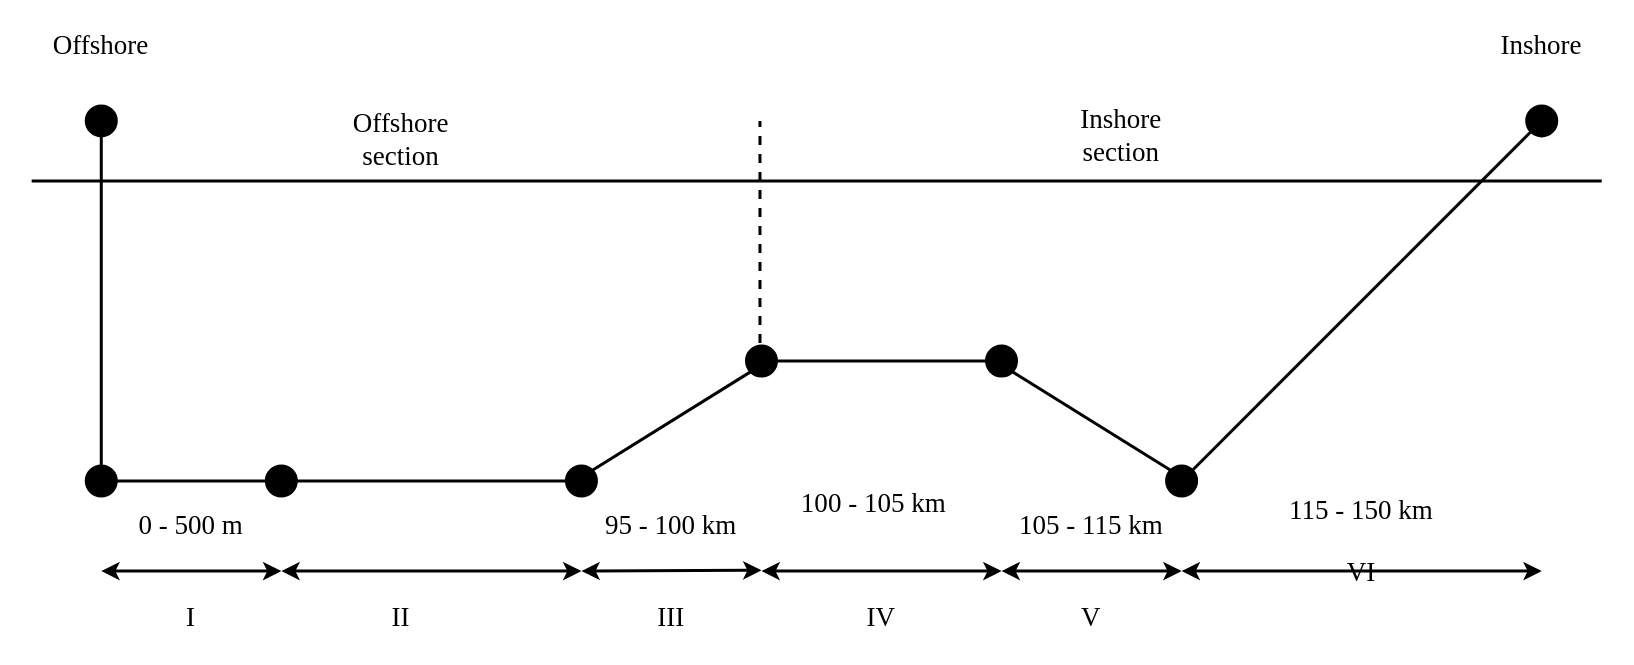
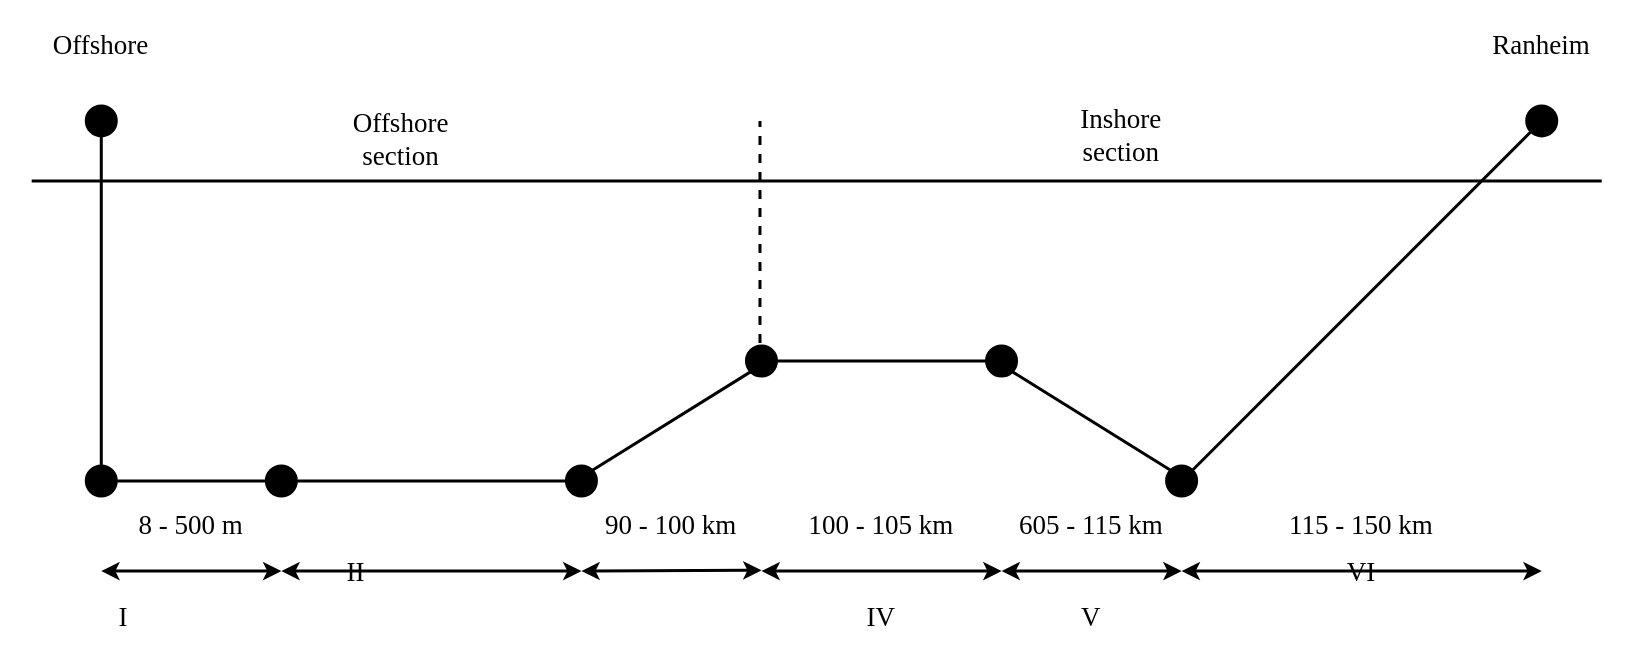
- <mxCell id="23" value="Inshore" style="text;html=1;strokeColor=none;fillColor=none;align=center;verticalAlign=middle;whiteSpace=wrap;rounded=0;fontFamily=Computer Modern;fontSize=18;" vertex="1" parent="1"><mxGeometry x="987" y="20" width="80" height="20" as="geometry" /></mxCell>
+ <mxCell id="23" value="Ranheim" style="text;html=1;strokeColor=none;fillColor=none;align=center;verticalAlign=middle;whiteSpace=wrap;rounded=0;fontFamily=Computer Modern;fontSize=18;" vertex="1" parent="1"><mxGeometry x="987" y="20" width="80" height="20" as="geometry" /></mxCell>
- <mxCell id="36" value="100 - 105 km" style="text;html=1;strokeColor=none;fillColor=none;align=center;verticalAlign=middle;whiteSpace=wrap;rounded=0;fontFamily=Computer Modern;fontSize=18;" vertex="1" parent="1"><mxGeometry x="522" y="325" width="120" height="20" as="geometry" /></mxCell>
+ <mxCell id="36" value="100 - 105 km" style="text;html=1;strokeColor=none;fillColor=none;align=center;verticalAlign=middle;whiteSpace=wrap;rounded=0;fontFamily=Computer Modern;fontSize=18;" vertex="1" parent="1"><mxGeometry x="527" y="340" width="120" height="20" as="geometry" /></mxCell>
- <mxCell id="39" value="115 - 150 km" style="text;html=1;strokeColor=none;fillColor=none;align=center;verticalAlign=middle;whiteSpace=wrap;rounded=0;fontFamily=Computer Modern;fontSize=18;" vertex="1" parent="1"><mxGeometry x="847" y="330" width="120" height="20" as="geometry" /></mxCell>
+ <mxCell id="39" value="115 - 150 km" style="text;html=1;strokeColor=none;fillColor=none;align=center;verticalAlign=middle;whiteSpace=wrap;rounded=0;fontFamily=Computer Modern;fontSize=18;" vertex="1" parent="1"><mxGeometry x="847" y="340" width="120" height="20" as="geometry" /></mxCell>
- <mxCell id="33" value="0 - 500 m" style="text;html=1;strokeColor=none;fillColor=none;align=center;verticalAlign=middle;whiteSpace=wrap;rounded=0;fontFamily=Computer Modern;fontSize=18;" vertex="1" parent="1"><mxGeometry x="87" y="340" width="80" height="20" as="geometry" /></mxCell>
+ <mxCell id="33" value="8 - 500 m" style="text;html=1;strokeColor=none;fillColor=none;align=center;verticalAlign=middle;whiteSpace=wrap;rounded=0;fontFamily=Computer Modern;fontSize=18;" vertex="1" parent="1"><mxGeometry x="87" y="340" width="80" height="20" as="geometry" /></mxCell>
- <mxCell id="34" value="95 - 100 km" style="text;html=1;strokeColor=none;fillColor=none;align=center;verticalAlign=middle;whiteSpace=wrap;rounded=0;fontFamily=Computer Modern;fontSize=18;" vertex="1" parent="1"><mxGeometry x="387" y="340" width="120" height="20" as="geometry" /></mxCell>
+ <mxCell id="34" value="90 - 100 km" style="text;html=1;strokeColor=none;fillColor=none;align=center;verticalAlign=middle;whiteSpace=wrap;rounded=0;fontFamily=Computer Modern;fontSize=18;" vertex="1" parent="1"><mxGeometry x="387" y="340" width="120" height="20" as="geometry" /></mxCell>
- <mxCell id="38" value="105 - 115 km" style="text;html=1;strokeColor=none;fillColor=none;align=center;verticalAlign=middle;whiteSpace=wrap;rounded=0;fontFamily=Computer Modern;fontSize=18;" vertex="1" parent="1"><mxGeometry x="667" y="340" width="120" height="20" as="geometry" /></mxCell>
+ <mxCell id="38" value="605 - 115 km" style="text;html=1;strokeColor=none;fillColor=none;align=center;verticalAlign=middle;whiteSpace=wrap;rounded=0;fontFamily=Computer Modern;fontSize=18;" vertex="1" parent="1"><mxGeometry x="667" y="340" width="120" height="20" as="geometry" /></mxCell>
- <mxCell id="16" value="I" style="text;html=1;strokeColor=none;fillColor=none;align=center;verticalAlign=middle;whiteSpace=wrap;rounded=0;fontFamily=Computer Modern;fontSize=18;" vertex="1" parent="1"><mxGeometry x="87" y="401" width="80" height="20" as="geometry" /></mxCell>
+ <mxCell id="16" value="I" style="text;html=1;strokeColor=none;fillColor=none;align=center;verticalAlign=middle;whiteSpace=wrap;rounded=0;fontFamily=Computer Modern;fontSize=18;" vertex="1" parent="1"><mxGeometry x="42" y="401" width="80" height="20" as="geometry" /></mxCell>
- <mxCell id="17" value="II" style="text;html=1;strokeColor=none;fillColor=none;align=center;verticalAlign=middle;whiteSpace=wrap;rounded=0;fontFamily=Computer Modern;fontSize=18;" vertex="1" parent="1"><mxGeometry x="227" y="401" width="80" height="20" as="geometry" /></mxCell>
+ <mxCell id="17" value="II" style="text;html=1;strokeColor=none;fillColor=none;align=center;verticalAlign=middle;whiteSpace=wrap;rounded=0;fontFamily=Computer Modern;fontSize=18;" vertex="1" parent="1"><mxGeometry x="197" y="371" width="80" height="20" as="geometry" /></mxCell>
- <mxCell id="18" value="III" style="text;html=1;strokeColor=none;fillColor=none;align=center;verticalAlign=middle;whiteSpace=wrap;rounded=0;fontFamily=Computer Modern;fontSize=18;" vertex="1" parent="1"><mxGeometry x="407" y="401" width="80" height="20" as="geometry" /></mxCell>
